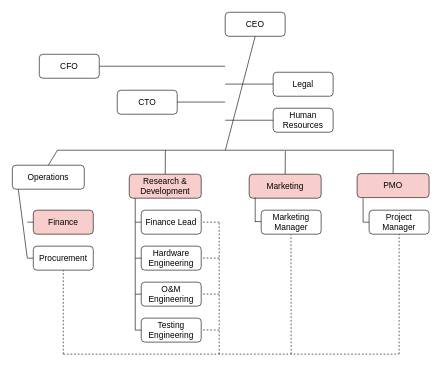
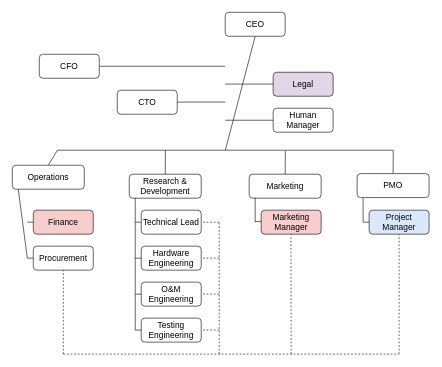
- <mxCell id="12" value="Legal" style="rounded=1;whiteSpace=wrap;html=1;fontSize=14;" parent="1" vertex="1"><mxGeometry x="455" y="120" width="100" height="40" as="geometry" /></mxCell>
+ <mxCell id="12" value="Legal" style="rounded=1;whiteSpace=wrap;html=1;fontSize=14;fillColor=#e1d5e7;" parent="1" vertex="1"><mxGeometry x="455" y="120" width="100" height="40" as="geometry" /></mxCell>
- <mxCell id="13" value="Human Resources" style="rounded=1;whiteSpace=wrap;html=1;fontSize=14;" parent="1" vertex="1"><mxGeometry x="455" y="180" width="100" height="40" as="geometry" /></mxCell>
+ <mxCell id="13" value="Human Manager" style="rounded=1;whiteSpace=wrap;html=1;fontSize=14;" parent="1" vertex="1"><mxGeometry x="455" y="180" width="100" height="40" as="geometry" /></mxCell>
- <mxCell id="5" value="&lt;font style=&quot;font-size: 14px;&quot;&gt;Research &amp;amp; Development&lt;/font&gt;" style="rounded=1;whiteSpace=wrap;html=1;fontSize=14;fillColor=#f8cecc;" parent="1" vertex="1"><mxGeometry x="215" y="290" width="120" height="40" as="geometry" /></mxCell>
+ <mxCell id="5" value="&lt;font style=&quot;font-size: 14px;&quot;&gt;Research &amp;amp; Development&lt;/font&gt;" style="rounded=1;whiteSpace=wrap;html=1;fontSize=14;" parent="1" vertex="1"><mxGeometry x="215" y="290" width="120" height="40" as="geometry" /></mxCell>
- <mxCell id="16" value="Marketing" style="rounded=1;whiteSpace=wrap;html=1;fontSize=14;fillColor=#f8cecc;" parent="1" vertex="1"><mxGeometry x="415" y="290" width="120" height="40" as="geometry" /></mxCell>
+ <mxCell id="16" value="Marketing" style="rounded=1;whiteSpace=wrap;html=1;fontSize=14;" parent="1" vertex="1"><mxGeometry x="415" y="290" width="120" height="40" as="geometry" /></mxCell>
- <mxCell id="18" value="PMO" style="rounded=1;whiteSpace=wrap;html=1;fontSize=14;fillColor=#f8cecc;" parent="1" vertex="1"><mxGeometry x="595" y="289" width="120" height="40" as="geometry" /></mxCell>
+ <mxCell id="18" value="PMO" style="rounded=1;whiteSpace=wrap;html=1;fontSize=14;" parent="1" vertex="1"><mxGeometry x="595" y="289" width="120" height="40" as="geometry" /></mxCell>
- <mxCell id="44" value="Finance Lead" style="rounded=1;whiteSpace=wrap;html=1;fontSize=14;" vertex="1" parent="1"><mxGeometry x="235" y="350" width="100" height="40" as="geometry" /></mxCell>
+ <mxCell id="44" value="Technical Lead" style="rounded=1;whiteSpace=wrap;html=1;fontSize=14;" vertex="1" parent="1"><mxGeometry x="235" y="350" width="100" height="40" as="geometry" /></mxCell>
- <mxCell id="47" value="Marketing Manager" style="rounded=1;whiteSpace=wrap;html=1;fontSize=14;" vertex="1" parent="1"><mxGeometry x="435" y="350" width="100" height="40" as="geometry" /></mxCell>
+ <mxCell id="47" value="Marketing Manager" style="rounded=1;whiteSpace=wrap;html=1;fontSize=14;fillColor=#f8cecc;" vertex="1" parent="1"><mxGeometry x="435" y="350" width="100" height="40" as="geometry" /></mxCell>
- <mxCell id="30" value="Project Manager" style="rounded=1;whiteSpace=wrap;html=1;fontSize=14;" parent="1" vertex="1"><mxGeometry x="615" y="350" width="100" height="40" as="geometry" /></mxCell>
+ <mxCell id="30" value="Project Manager" style="rounded=1;whiteSpace=wrap;html=1;fontSize=14;fillColor=#dae8fc;" parent="1" vertex="1"><mxGeometry x="615" y="350" width="100" height="40" as="geometry" /></mxCell>
